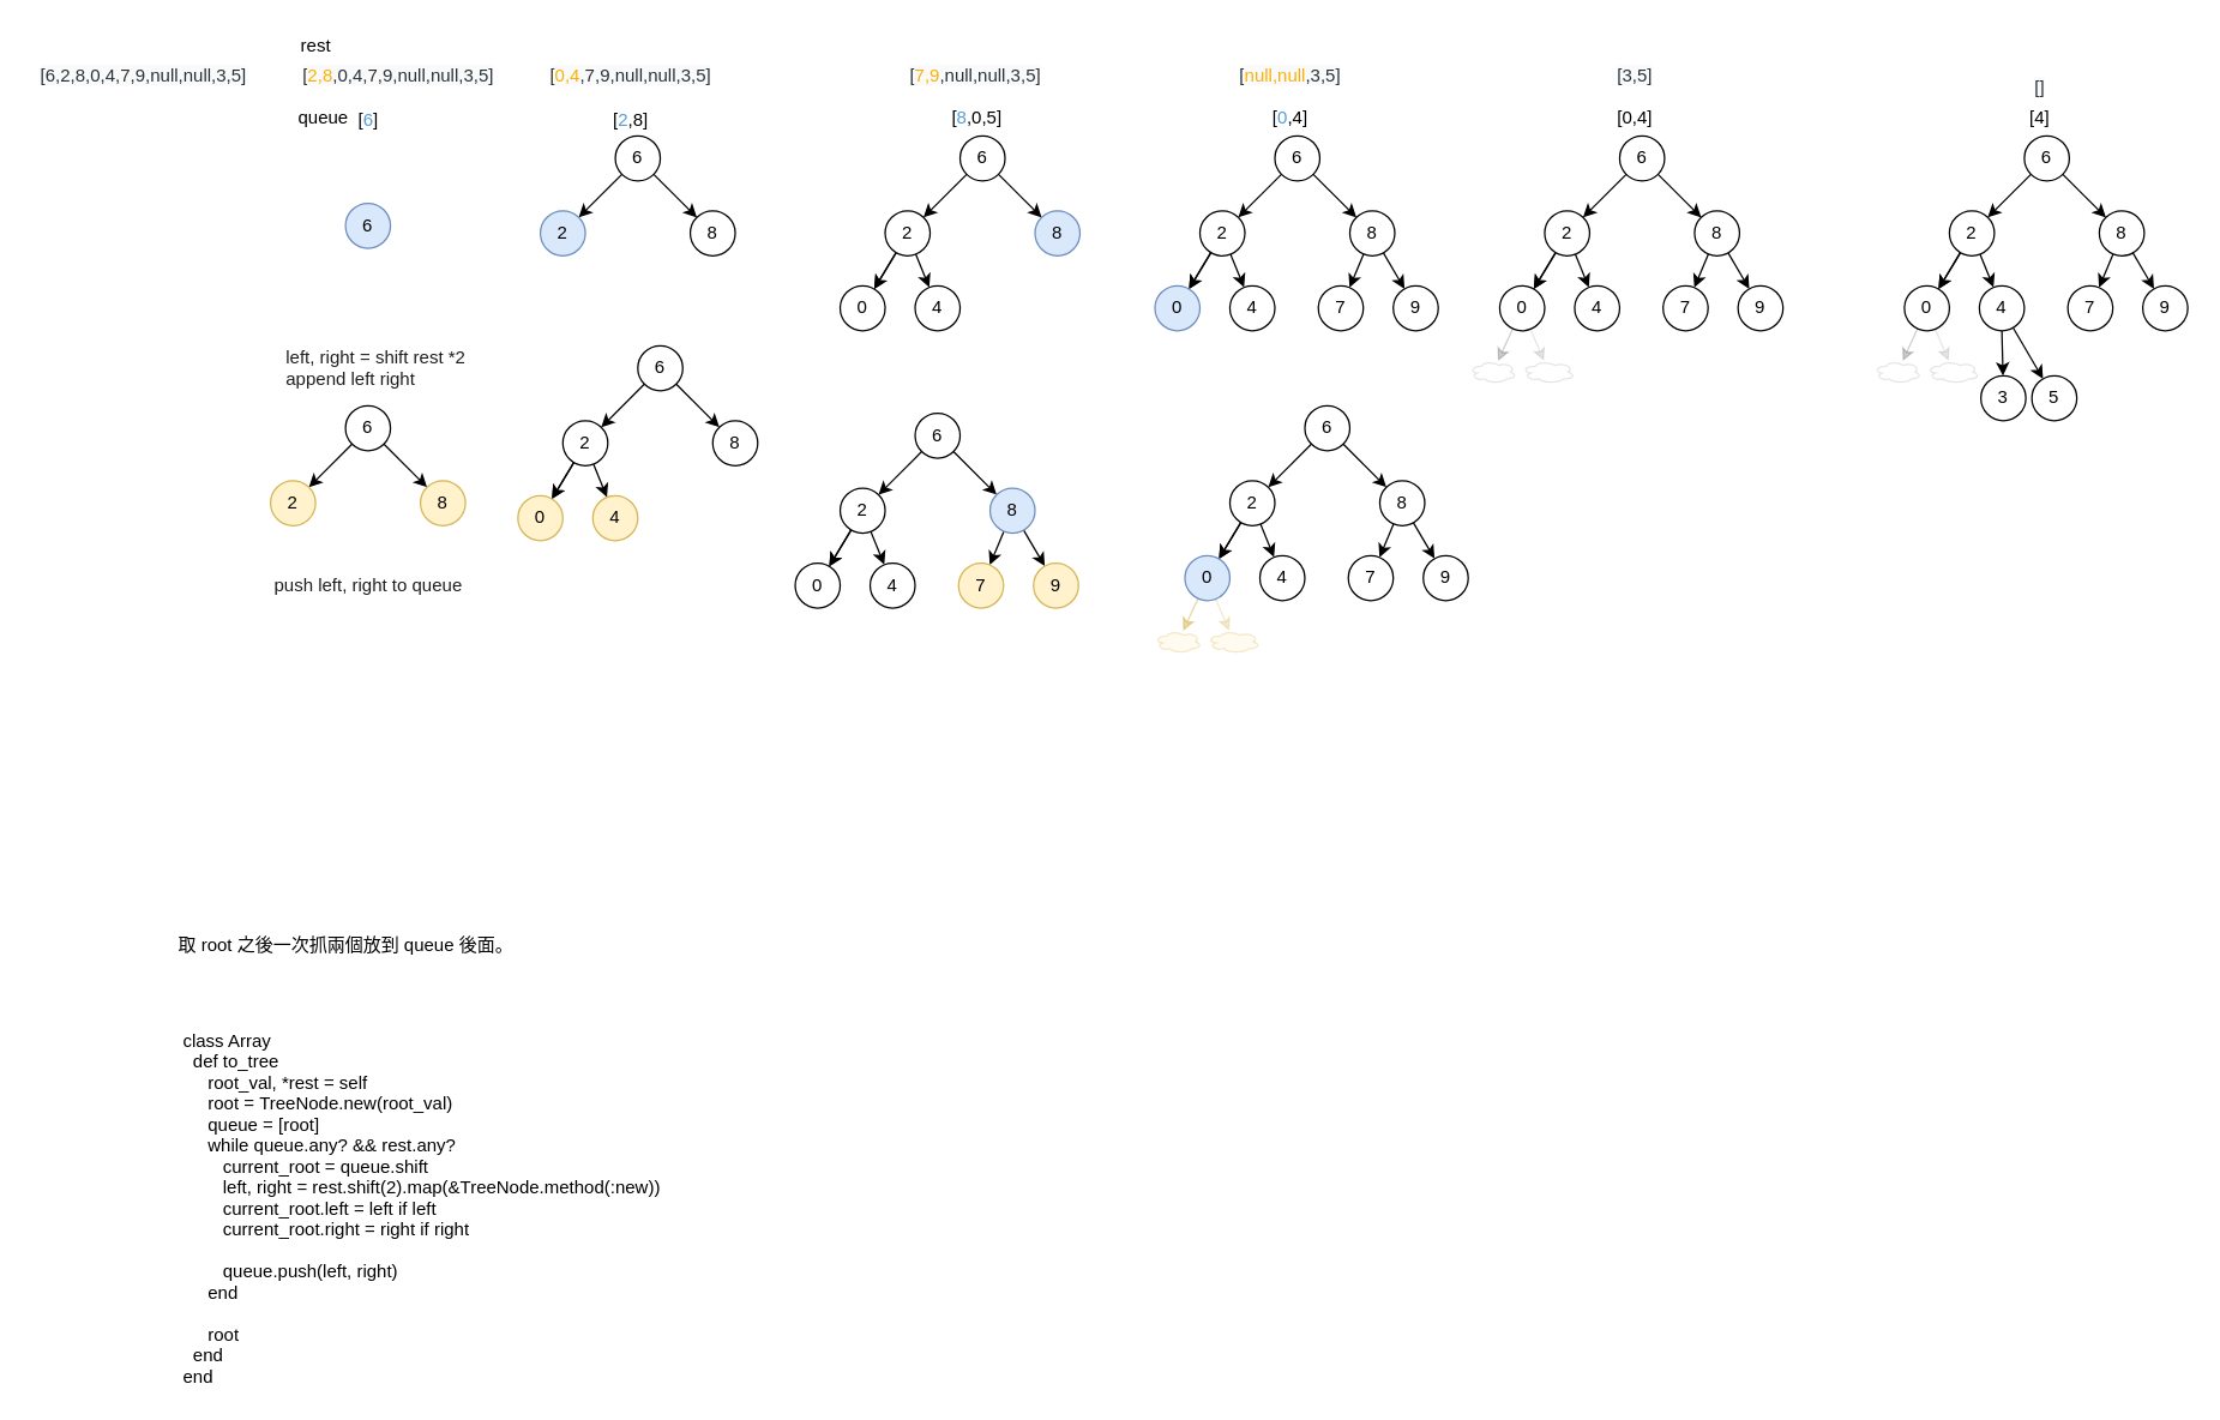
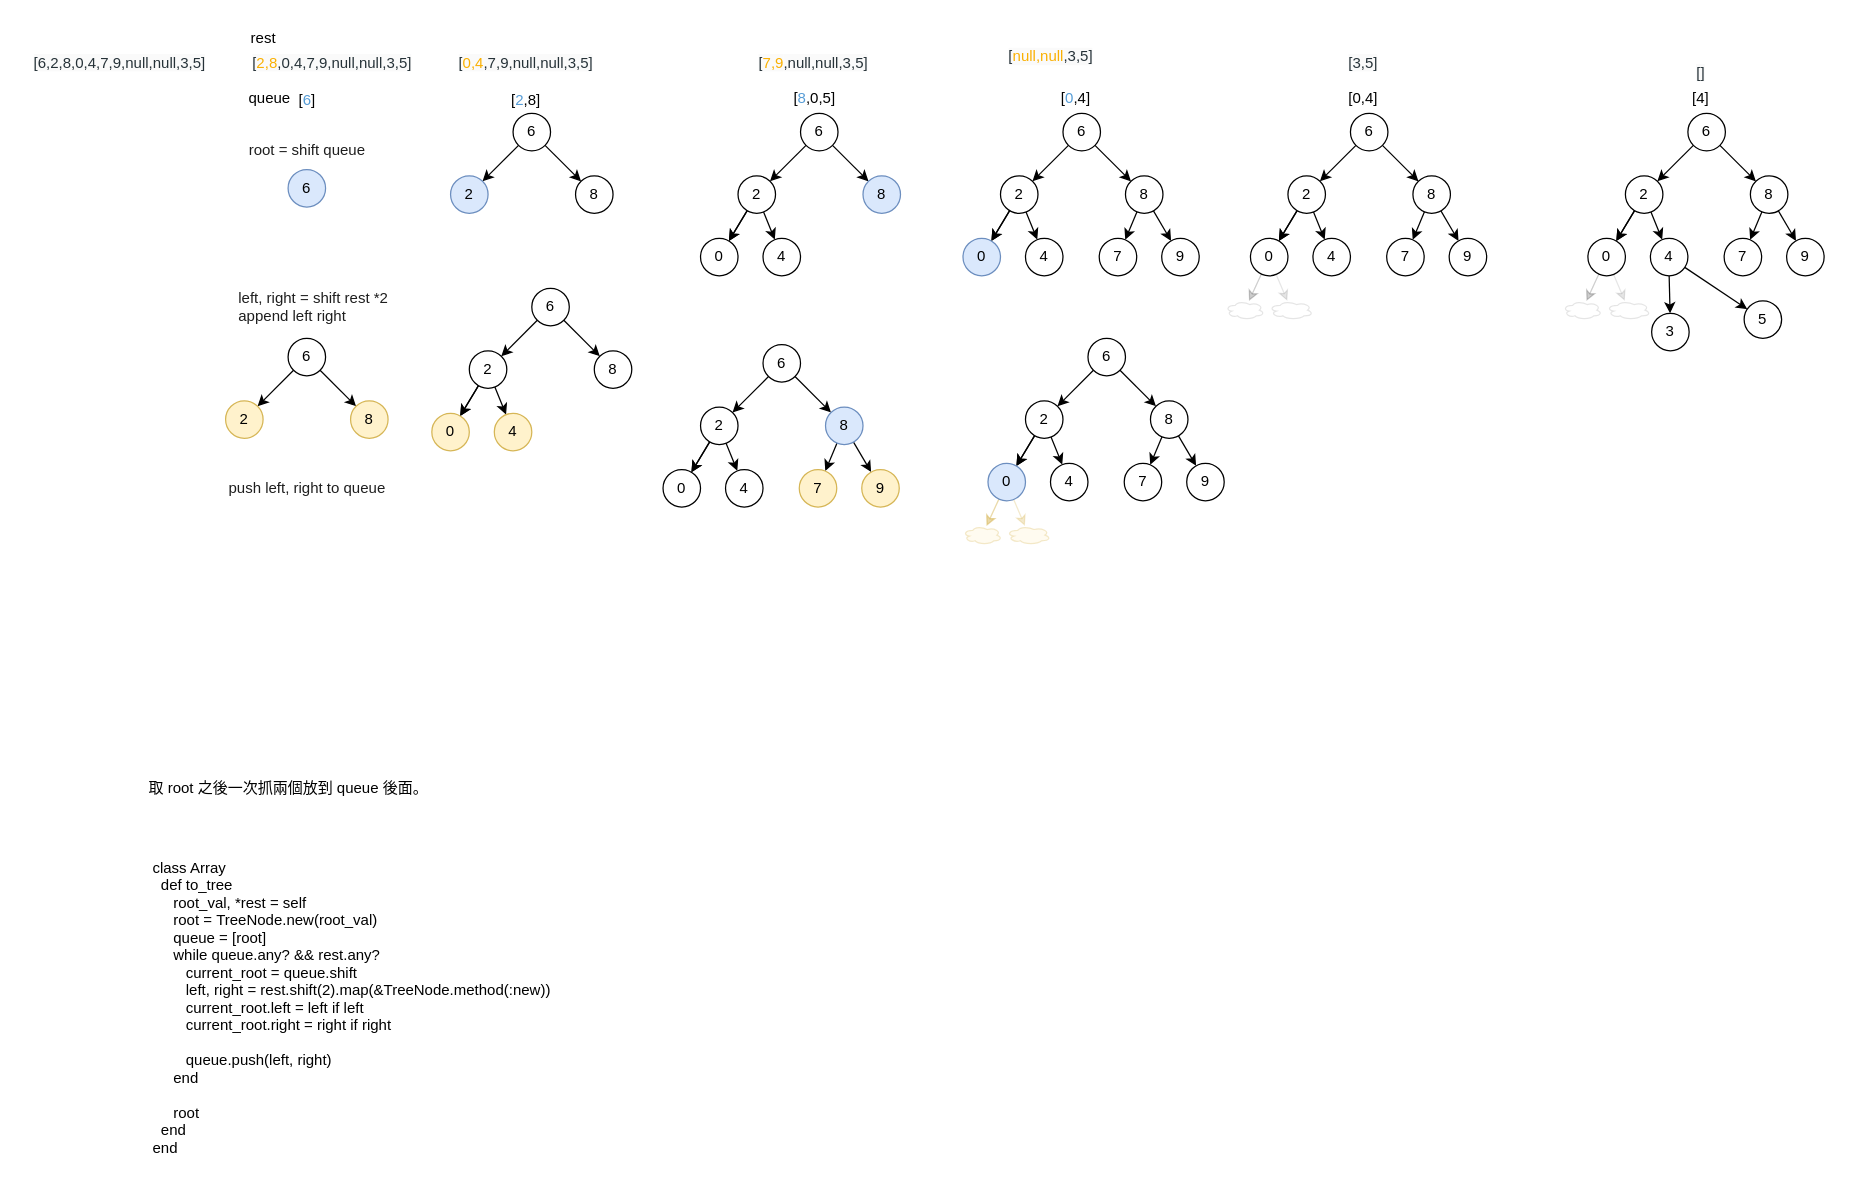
- <mxCell id="34" value="&lt;span style=&quot;color: rgb(38 , 50 , 56) ; font-family: &amp;#34;monaco&amp;#34; , &amp;#34;menlo&amp;#34; , &amp;#34;ubuntu mono&amp;#34; , &amp;#34;consolas&amp;#34; , , monospace ; background-color: rgb(250 , 250 , 250)&quot;&gt;[&lt;/span&gt;&lt;span style=&quot;background-color: rgb(250 , 250 , 250)&quot;&gt;&lt;font color=&quot;#fab002&quot;&gt;null,null&lt;/font&gt;&lt;/span&gt;&lt;span style=&quot;color: rgb(38 , 50 , 56) ; font-family: &amp;#34;monaco&amp;#34; , &amp;#34;menlo&amp;#34; , &amp;#34;ubuntu mono&amp;#34; , &amp;#34;consolas&amp;#34; , , monospace ; background-color: rgb(250 , 250 , 250)&quot;&gt;,3,5]&lt;/span&gt;" style="text;html=1;align=center;verticalAlign=middle;resizable=0;points=[];autosize=1;strokeColor=none;fillColor=none;" parent="1" vertex="1"><mxGeometry x="820" y="40" width="80" height="20" as="geometry" /></mxCell>
+ <mxCell id="34" value="&lt;span style=&quot;color: rgb(38 , 50 , 56) ; font-family: &amp;#34;monaco&amp;#34; , &amp;#34;menlo&amp;#34; , &amp;#34;ubuntu mono&amp;#34; , &amp;#34;consolas&amp;#34; , , monospace ; background-color: rgb(250 , 250 , 250)&quot;&gt;[&lt;/span&gt;&lt;span style=&quot;background-color: rgb(250 , 250 , 250)&quot;&gt;&lt;font color=&quot;#fab002&quot;&gt;null,null&lt;/font&gt;&lt;/span&gt;&lt;span style=&quot;color: rgb(38 , 50 , 56) ; font-family: &amp;#34;monaco&amp;#34; , &amp;#34;menlo&amp;#34; , &amp;#34;ubuntu mono&amp;#34; , &amp;#34;consolas&amp;#34; , , monospace ; background-color: rgb(250 , 250 , 250)&quot;&gt;,3,5]&lt;/span&gt;" style="text;html=1;align=center;verticalAlign=middle;resizable=0;points=[];autosize=1;strokeColor=none;fillColor=none;" parent="1" vertex="1"><mxGeometry x="800" y="35" width="80" height="20" as="geometry" /></mxCell>
+ <mxCell id="96" value="&lt;font color=&quot;#1e1e1e&quot;&gt;root = shift queue&lt;/font&gt;" style="text;html=1;align=center;verticalAlign=middle;resizable=0;points=[];autosize=1;strokeColor=none;fillColor=none;fontColor=#FAB002;" parent="1" vertex="1"><mxGeometry x="190" y="110" width="110" height="20" as="geometry" /></mxCell>
- <mxCell id="90" value="5" style="ellipse;whiteSpace=wrap;html=1;aspect=fixed;" parent="1" vertex="1"><mxGeometry x="1355" y="250" width="30" height="30" as="geometry" /></mxCell>
+ <mxCell id="90" value="5" style="ellipse;whiteSpace=wrap;html=1;aspect=fixed;" parent="1" vertex="1"><mxGeometry x="1395" y="240" width="30" height="30" as="geometry" /></mxCell>
